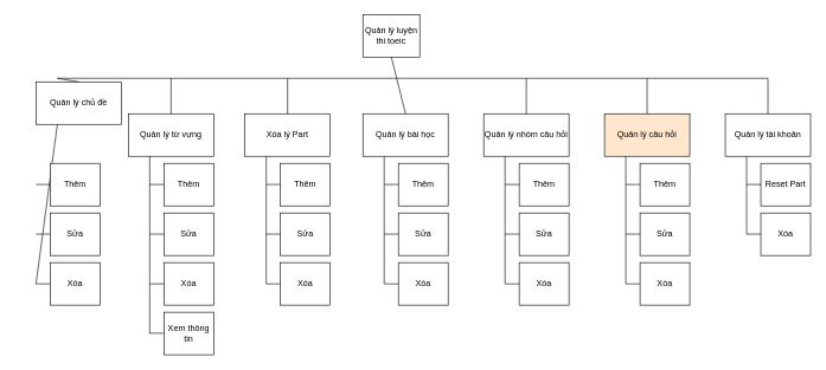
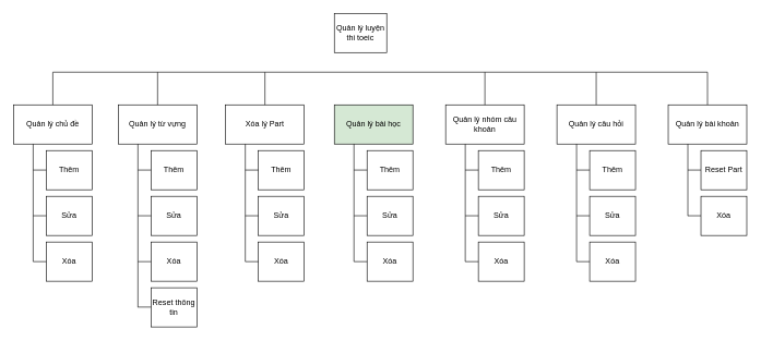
- <mxCell id="10" value="" style="endArrow=none;html=1;rounded=0;entryX=0.5;entryY=1;entryDx=0;entryDy=0;exitX=0.5;exitY=0;exitDx=0;exitDy=0;" edge="1" parent="1" source="5" target="2"><mxGeometry width="50" height="50" relative="1" as="geometry"><mxPoint x="580" y="370" as="sourcePoint" /><mxPoint x="630" y="320" as="targetPoint" /></mxGeometry></mxCell>
- <mxCell id="3" value="Quản lý chủ đề" style="rounded=0;whiteSpace=wrap;html=1;" vertex="1" parent="1"><mxGeometry x="50" y="115" width="120" height="60" as="geometry" /></mxCell>
+ <mxCell id="3" value="Quản lý chủ đề" style="rounded=0;whiteSpace=wrap;html=1;" vertex="1" parent="1"><mxGeometry x="20" y="160" width="120" height="60" as="geometry" /></mxCell>
- <mxCell id="5" value="Quản lý bài học" style="rounded=0;whiteSpace=wrap;html=1;" vertex="1" parent="1"><mxGeometry x="510" y="160" width="120" height="60" as="geometry" /></mxCell>
+ <mxCell id="5" value="Quản lý bài học" style="rounded=0;whiteSpace=wrap;html=1;fillColor=#d5e8d4;" vertex="1" parent="1"><mxGeometry x="510" y="160" width="120" height="60" as="geometry" /></mxCell>
- <mxCell id="8" value="Quản lý nhóm câu hỏi" style="rounded=0;whiteSpace=wrap;html=1;" vertex="1" parent="1"><mxGeometry x="680" y="160" width="120" height="60" as="geometry" /></mxCell>
+ <mxCell id="8" value="Quản lý nhóm câu khoản" style="rounded=0;whiteSpace=wrap;html=1;" vertex="1" parent="1"><mxGeometry x="680" y="160" width="120" height="60" as="geometry" /></mxCell>
- <mxCell id="7" value="Quản lý câu hỏi" style="rounded=0;whiteSpace=wrap;html=1;fillColor=#ffe6cc;" vertex="1" parent="1"><mxGeometry x="850" y="160" width="120" height="60" as="geometry" /></mxCell>
+ <mxCell id="7" value="Quản lý câu hỏi" style="rounded=0;whiteSpace=wrap;html=1;" vertex="1" parent="1"><mxGeometry x="850" y="160" width="120" height="60" as="geometry" /></mxCell>
- <mxCell id="9" value="Quản lý tài khoản" style="rounded=0;whiteSpace=wrap;html=1;" vertex="1" parent="1"><mxGeometry x="1020" y="160" width="120" height="60" as="geometry" /></mxCell>
+ <mxCell id="9" value="Quản lý bài khoản" style="rounded=0;whiteSpace=wrap;html=1;" vertex="1" parent="1"><mxGeometry x="1020" y="160" width="120" height="60" as="geometry" /></mxCell>
- <mxCell id="65" value="Xem thông tin" style="rounded=0;whiteSpace=wrap;html=1;" vertex="1" parent="1"><mxGeometry x="230" y="440" width="70" height="60" as="geometry" /></mxCell>
+ <mxCell id="65" value="Reset thông tin" style="rounded=0;whiteSpace=wrap;html=1;" vertex="1" parent="1"><mxGeometry x="230" y="440" width="70" height="60" as="geometry" /></mxCell>
